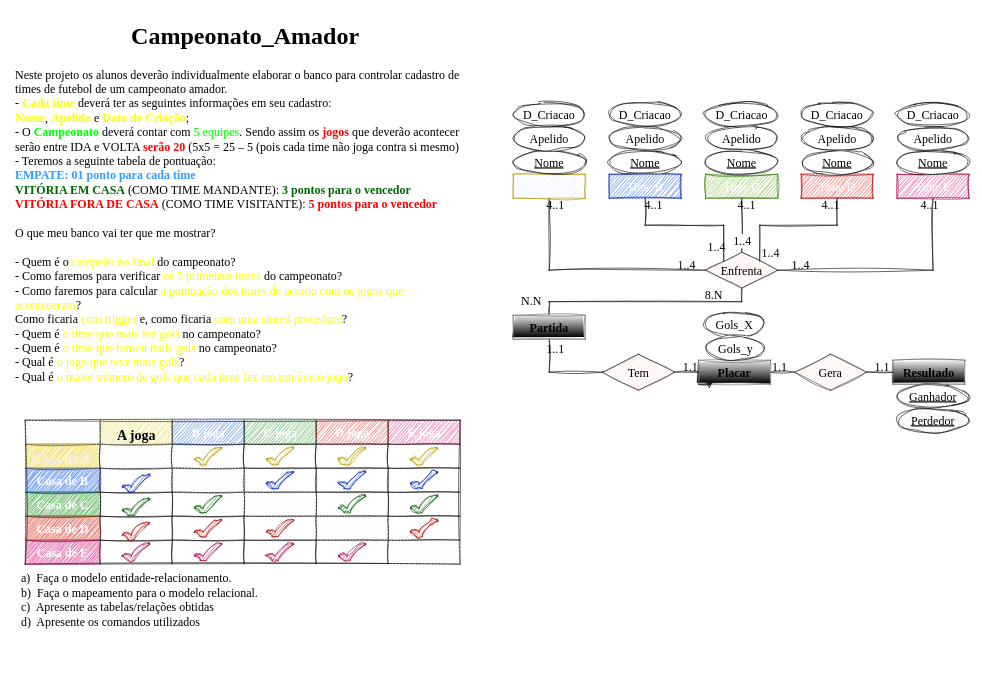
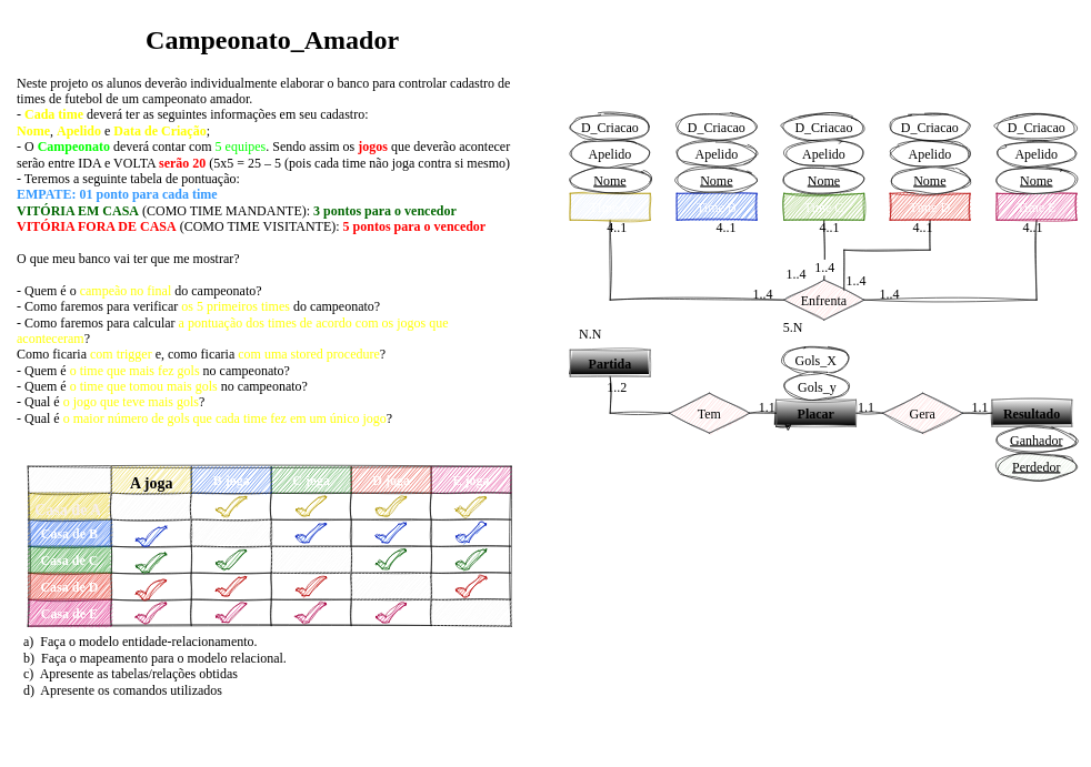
- <mxCell id="77" style="edgeStyle=orthogonalEdgeStyle;rounded=0;sketch=1;hachureGap=4;jiggle=2;curveFitting=1;orthogonalLoop=1;jettySize=auto;html=1;exitX=0.5;exitY=1;exitDx=0;exitDy=0;entryX=0;entryY=0;entryDx=0;entryDy=0;fontFamily=Architects Daughter;fontSource=https%3A%2F%2Ffonts.googleapis.com%2Fcss%3Ffamily%3DArchitects%2BDaughter;fontSize=16;endArrow=none;endFill=0;" edge="1" parent="1" source="78" target="99"><mxGeometry relative="1" as="geometry" /></mxCell>
- <mxCell id="118" value="8.N" style="text;html=1;align=center;verticalAlign=middle;resizable=0;points=[];autosize=1;strokeColor=none;fillColor=none;fontSize=20;fontFamily=Architects Daughter;" vertex="1" parent="1"><mxGeometry x="1164" y="470" width="50" height="40" as="geometry" /></mxCell>
+ <mxCell id="118" value="5.N" style="text;html=1;align=center;verticalAlign=middle;resizable=0;points=[];autosize=1;strokeColor=none;fillColor=none;fontSize=20;fontFamily=Architects Daughter;" vertex="1" parent="1"><mxGeometry x="1164" y="470" width="50" height="40" as="geometry" /></mxCell>
- <mxCell id="98" style="edgeStyle=orthogonalEdgeStyle;rounded=0;sketch=1;hachureGap=4;jiggle=2;curveFitting=1;orthogonalLoop=1;jettySize=auto;html=1;exitX=0.5;exitY=1;exitDx=0;exitDy=0;entryX=0.5;entryY=0;entryDx=0;entryDy=0;fontFamily=Architects Daughter;fontSource=https%3A%2F%2Ffonts.googleapis.com%2Fcss%3Ffamily%3DArchitects%2BDaughter;fontSize=16;endArrow=none;endFill=0;" edge="1" parent="1" source="99" target="111"><mxGeometry relative="1" as="geometry" /></mxCell>
- <mxCell id="120" value="1..1" style="text;html=1;align=center;verticalAlign=middle;resizable=0;points=[];autosize=1;strokeColor=none;fillColor=none;fontSize=20;fontFamily=Architects Daughter;" vertex="1" parent="1"><mxGeometry x="910" y="560" width="30" height="40" as="geometry" /></mxCell>
+ <mxCell id="120" value="1..2" style="text;html=1;align=center;verticalAlign=middle;resizable=0;points=[];autosize=1;strokeColor=none;fillColor=none;fontSize=20;fontFamily=Architects Daughter;" vertex="1" parent="1"><mxGeometry x="910" y="560" width="30" height="40" as="geometry" /></mxCell>
